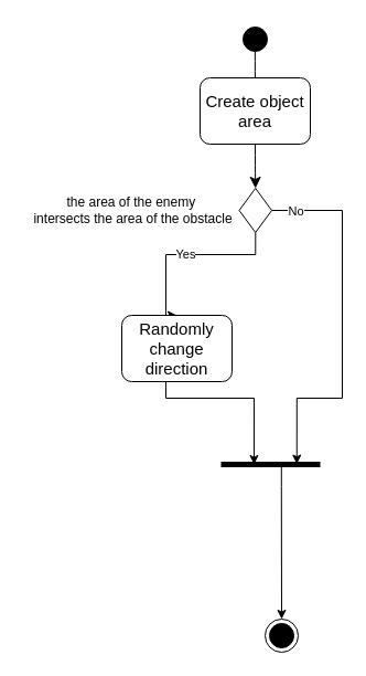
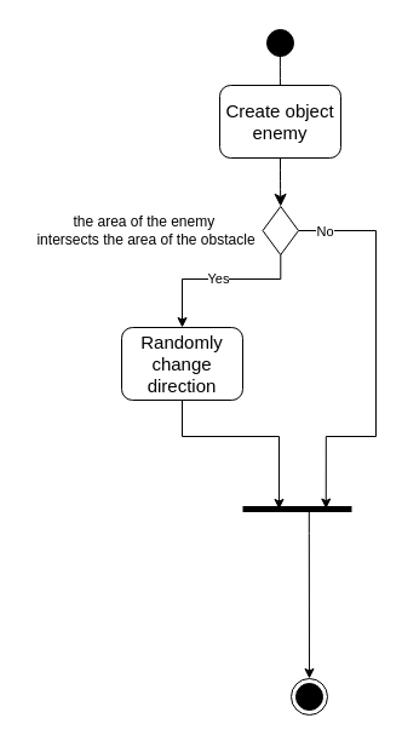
- <mxCell id="5" value="&lt;font style=&quot;font-size: 15px&quot;&gt;Create object area&lt;/font&gt;" style="rounded=1;whiteSpace=wrap;html=1;labelBackgroundColor=none;strokeColor=#000000;fontSize=15;fontColor=#000000;" parent="1" vertex="1"><mxGeometry x="181" y="70" width="100" height="60" as="geometry" /></mxCell>
+ <mxCell id="5" value="&lt;font style=&quot;font-size: 15px&quot;&gt;Create object enemy&lt;/font&gt;" style="rounded=1;whiteSpace=wrap;html=1;labelBackgroundColor=none;strokeColor=#000000;fontSize=15;fontColor=#000000;" parent="1" vertex="1"><mxGeometry x="181" y="70" width="100" height="60" as="geometry" /></mxCell>
- <mxCell id="13" value="&lt;font style=&quot;font-size: 15px&quot;&gt;Randomly change direction&lt;/font&gt;" style="rounded=1;whiteSpace=wrap;html=1;labelBackgroundColor=none;strokeColor=#000000;fontSize=15;fontColor=#000000;" vertex="1" parent="1"><mxGeometry x="110" y="285" width="100" height="60" as="geometry" /></mxCell>
+ <mxCell id="13" value="&lt;font style=&quot;font-size: 15px&quot;&gt;Randomly change direction&lt;/font&gt;" style="rounded=1;whiteSpace=wrap;html=1;labelBackgroundColor=none;strokeColor=#000000;fontSize=15;fontColor=#000000;" vertex="1" parent="1"><mxGeometry x="100" y="270" width="100" height="60" as="geometry" /></mxCell>
